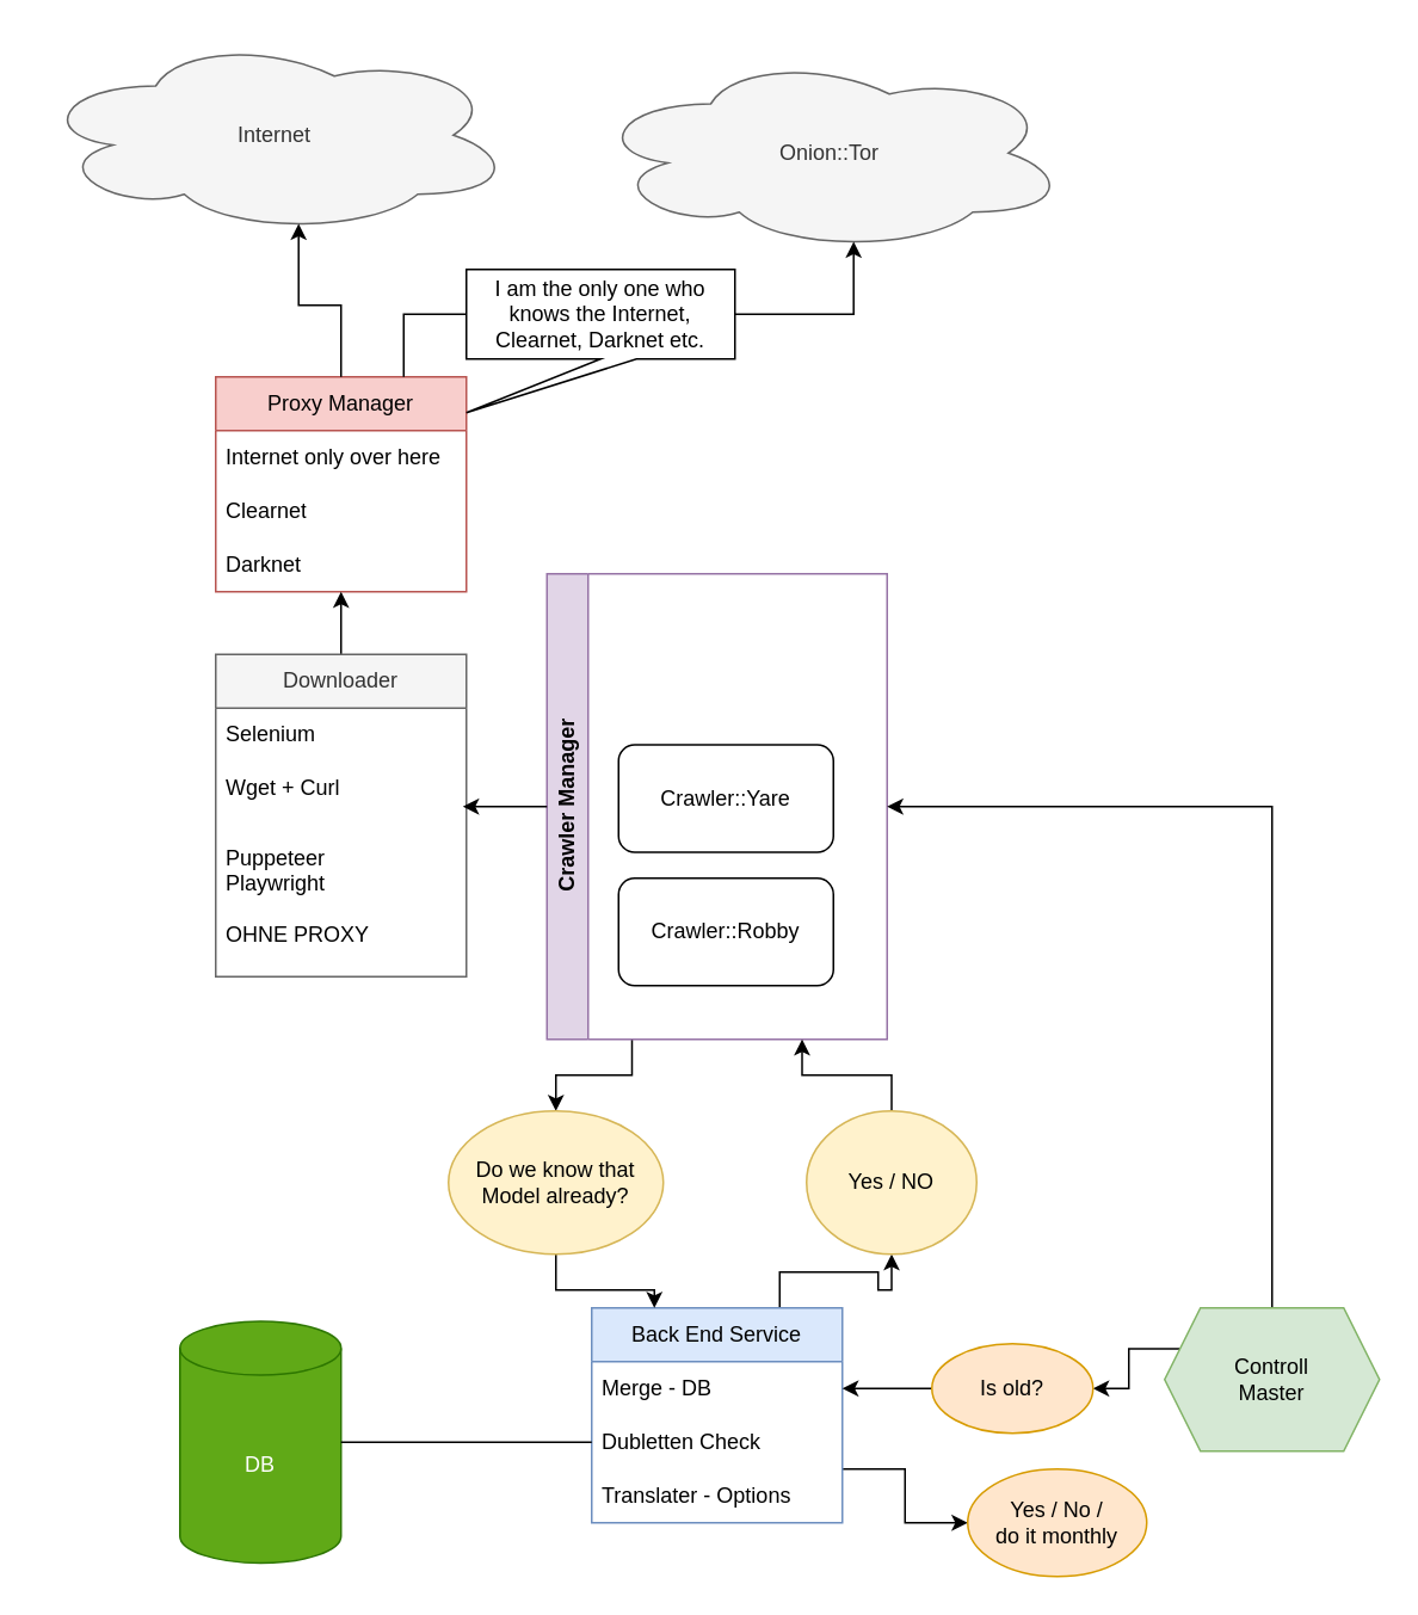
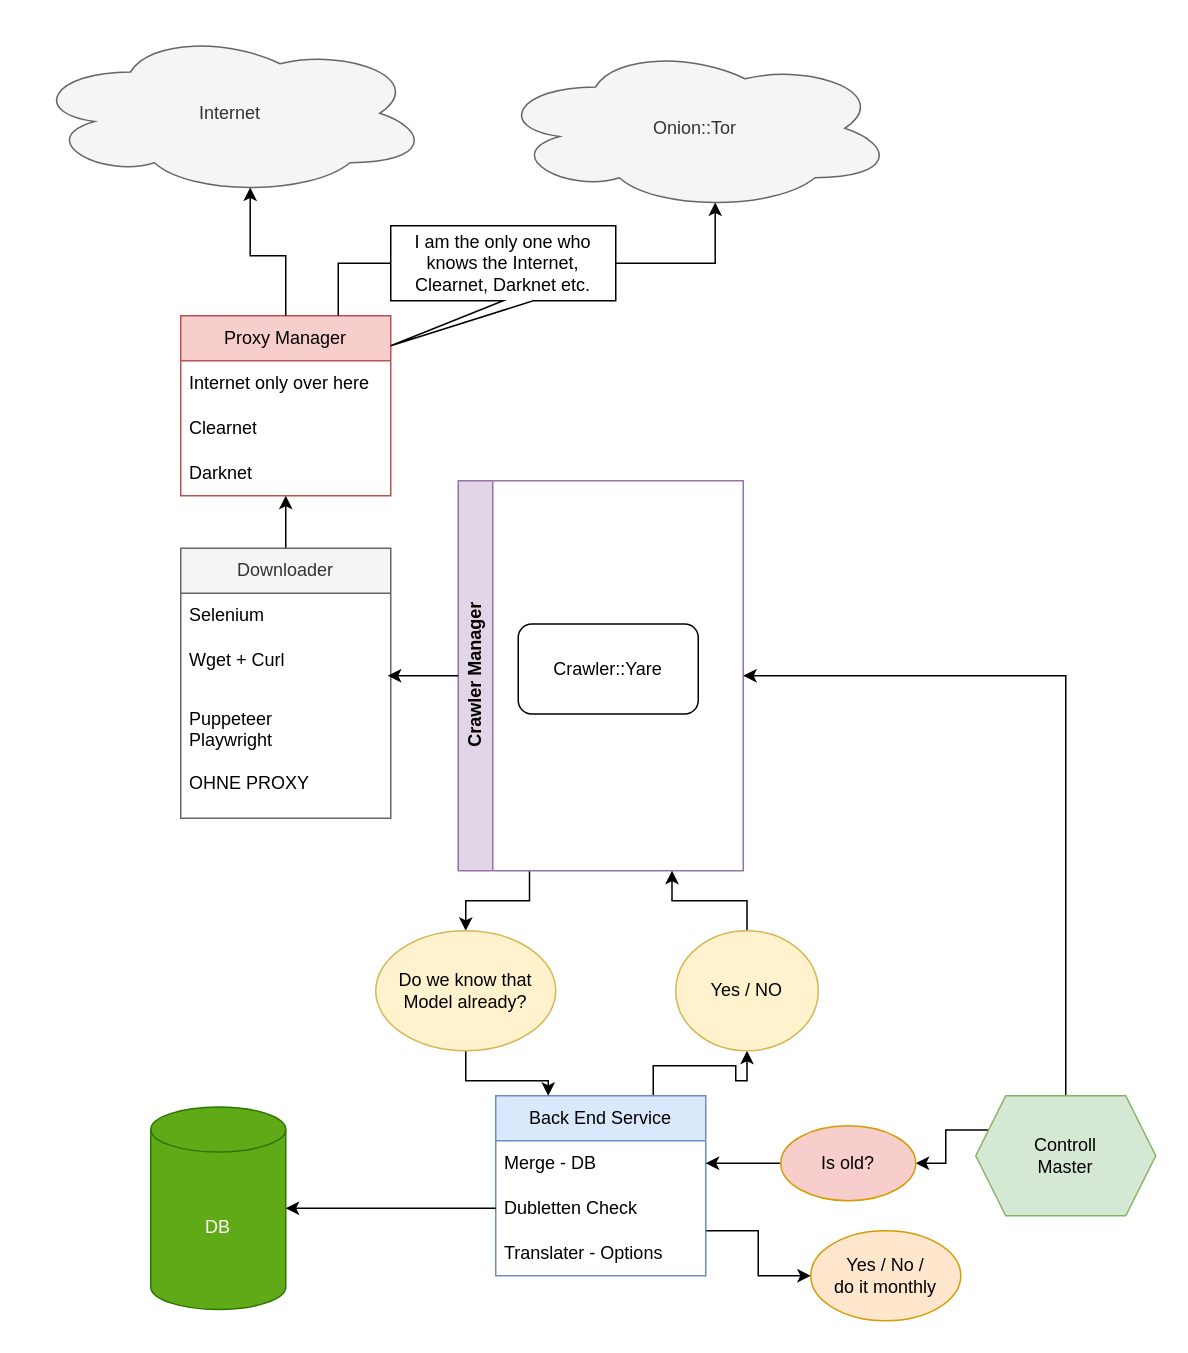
- <mxCell id="22" value="Crawler::Robby" style="rounded=1;whiteSpace=wrap;html=1;" parent="20" vertex="1"><mxGeometry x="40" y="170" width="120" height="60" as="geometry" /></mxCell>
- <mxCell id="32" value="Is old?" style="ellipse;whiteSpace=wrap;html=1;fillColor=#ffe6cc;strokeColor=#d79b00;" parent="1" vertex="1"><mxGeometry x="520" y="750" width="90" height="50" as="geometry" /></mxCell>
+ <mxCell id="32" value="Is old?" style="ellipse;whiteSpace=wrap;html=1;fillColor=#f8cecc;strokeColor=#d79b00;" parent="1" vertex="1"><mxGeometry x="520" y="750" width="90" height="50" as="geometry" /></mxCell>
- <mxCell id="37" style="edgeStyle=orthogonalEdgeStyle;rounded=0;orthogonalLoop=1;jettySize=auto;html=1;exitX=0;exitY=0.5;exitDx=0;exitDy=0;endArrow=none;" parent="1" source="17" target="36" edge="1"><mxGeometry relative="1" as="geometry" /></mxCell>
+ <mxCell id="37" style="edgeStyle=orthogonalEdgeStyle;rounded=0;orthogonalLoop=1;jettySize=auto;html=1;exitX=0;exitY=0.5;exitDx=0;exitDy=0;" parent="1" source="17" target="36" edge="1"><mxGeometry relative="1" as="geometry" /></mxCell>
